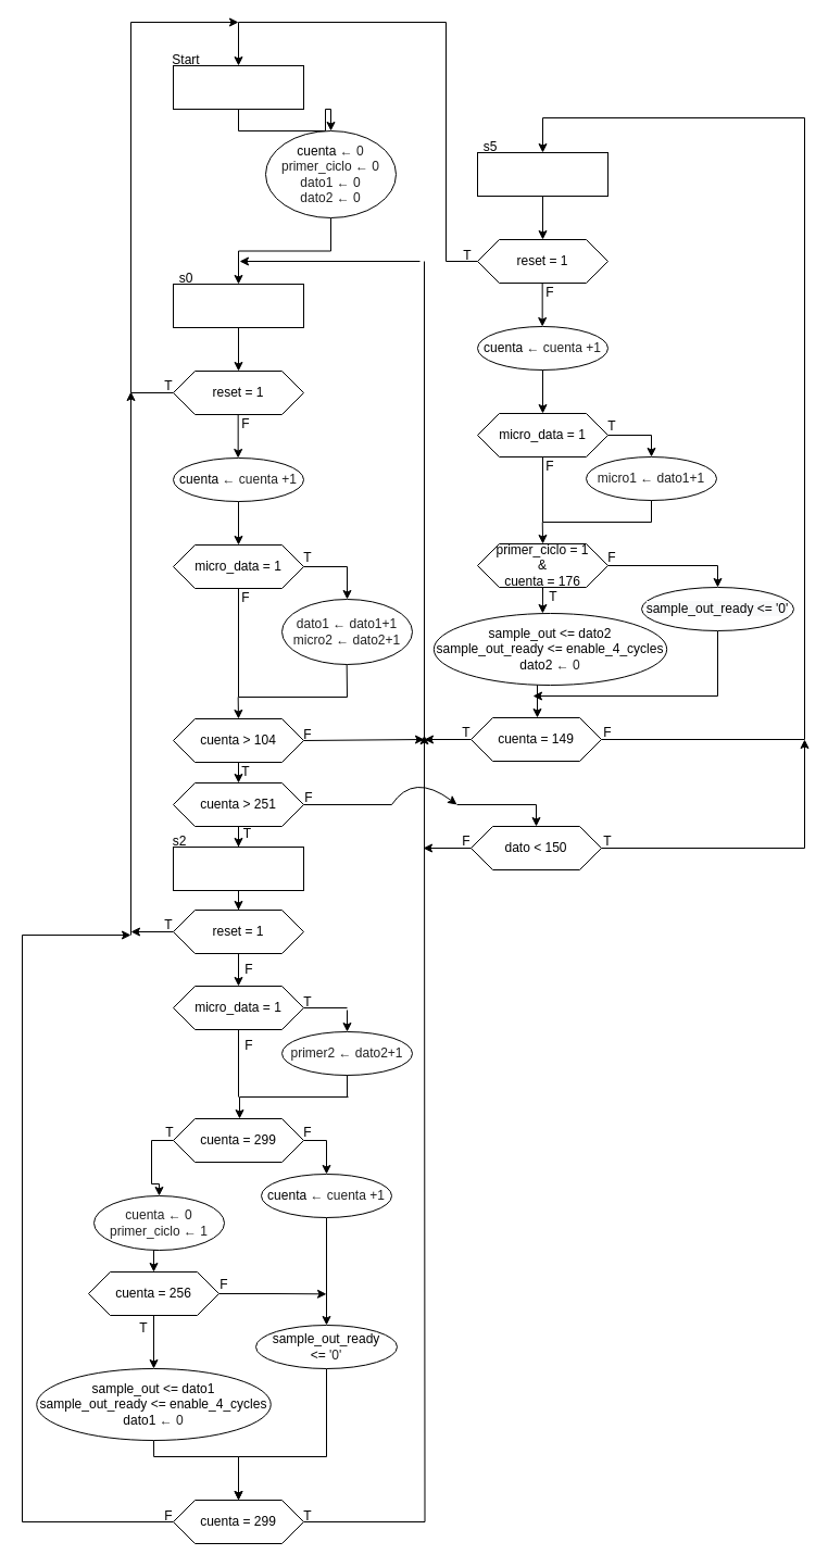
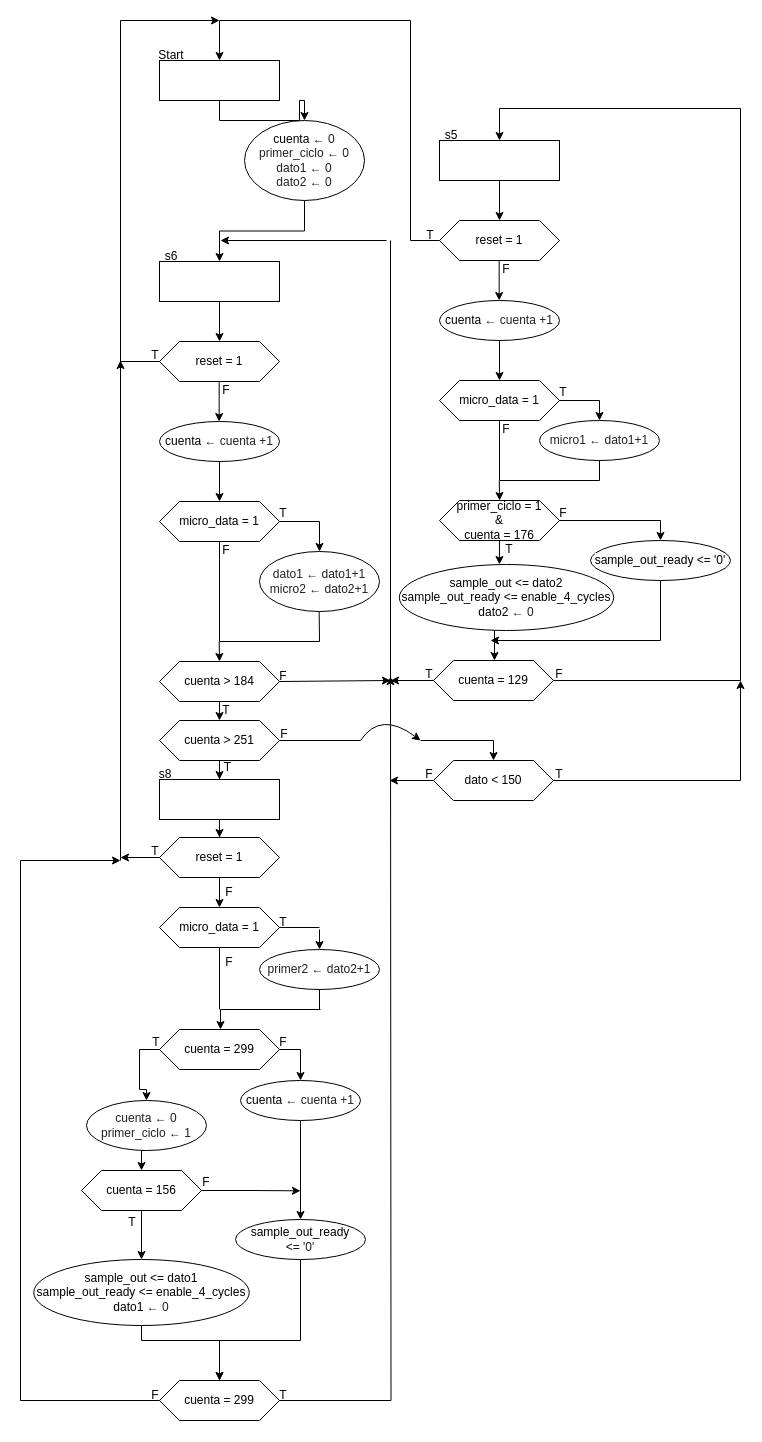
- <mxCell id="28" value="s0" style="text;html=1;strokeColor=none;fillColor=none;align=center;verticalAlign=middle;whiteSpace=wrap;rounded=0;fontFamily=Helvetica;fontSize=12;" parent="1" vertex="1"><mxGeometry x="141" y="241" width="60" height="30" as="geometry" /></mxCell>
+ <mxCell id="28" value="s6" style="text;html=1;strokeColor=none;fillColor=none;align=center;verticalAlign=middle;whiteSpace=wrap;rounded=0;fontFamily=Helvetica;fontSize=12;" parent="1" vertex="1"><mxGeometry x="141" y="241" width="60" height="30" as="geometry" /></mxCell>
- <mxCell id="60" value="cuenta = 149" style="shape=hexagon;perimeter=hexagonPerimeter2;whiteSpace=wrap;html=1;fixedSize=1;fontFamily=Helvetica;fontSize=12;" parent="1" vertex="1"><mxGeometry x="433" y="660" width="120" height="40" as="geometry" /></mxCell>
+ <mxCell id="60" value="cuenta = 129" style="shape=hexagon;perimeter=hexagonPerimeter2;whiteSpace=wrap;html=1;fixedSize=1;fontFamily=Helvetica;fontSize=12;" parent="1" vertex="1"><mxGeometry x="433" y="660" width="120" height="40" as="geometry" /></mxCell>
- <mxCell id="9" value="cuenta &amp;gt; 104" style="shape=hexagon;perimeter=hexagonPerimeter2;whiteSpace=wrap;html=1;fixedSize=1;fontFamily=Helvetica;fontSize=12;" parent="1" vertex="1"><mxGeometry x="159" y="661" width="120" height="40" as="geometry" /></mxCell>
+ <mxCell id="9" value="cuenta &amp;gt; 184" style="shape=hexagon;perimeter=hexagonPerimeter2;whiteSpace=wrap;html=1;fixedSize=1;fontFamily=Helvetica;fontSize=12;" parent="1" vertex="1"><mxGeometry x="159" y="661" width="120" height="40" as="geometry" /></mxCell>
- <mxCell id="78" value="s2" style="text;html=1;strokeColor=none;fillColor=none;align=center;verticalAlign=middle;whiteSpace=wrap;rounded=0;fontFamily=Helvetica;fontSize=12;" parent="1" vertex="1"><mxGeometry x="135" y="759" width="60" height="30" as="geometry" /></mxCell>
+ <mxCell id="78" value="s8" style="text;html=1;strokeColor=none;fillColor=none;align=center;verticalAlign=middle;whiteSpace=wrap;rounded=0;fontFamily=Helvetica;fontSize=12;" parent="1" vertex="1"><mxGeometry x="135" y="759" width="60" height="30" as="geometry" /></mxCell>
- <mxCell id="94" value="cuenta = 256" style="shape=hexagon;perimeter=hexagonPerimeter2;whiteSpace=wrap;html=1;fixedSize=1;fontFamily=Helvetica;fontSize=12;" parent="1" vertex="1"><mxGeometry x="81" y="1170" width="120" height="40" as="geometry" /></mxCell>
+ <mxCell id="94" value="cuenta = 156" style="shape=hexagon;perimeter=hexagonPerimeter2;whiteSpace=wrap;html=1;fixedSize=1;fontFamily=Helvetica;fontSize=12;" parent="1" vertex="1"><mxGeometry x="81" y="1170" width="120" height="40" as="geometry" /></mxCell>
